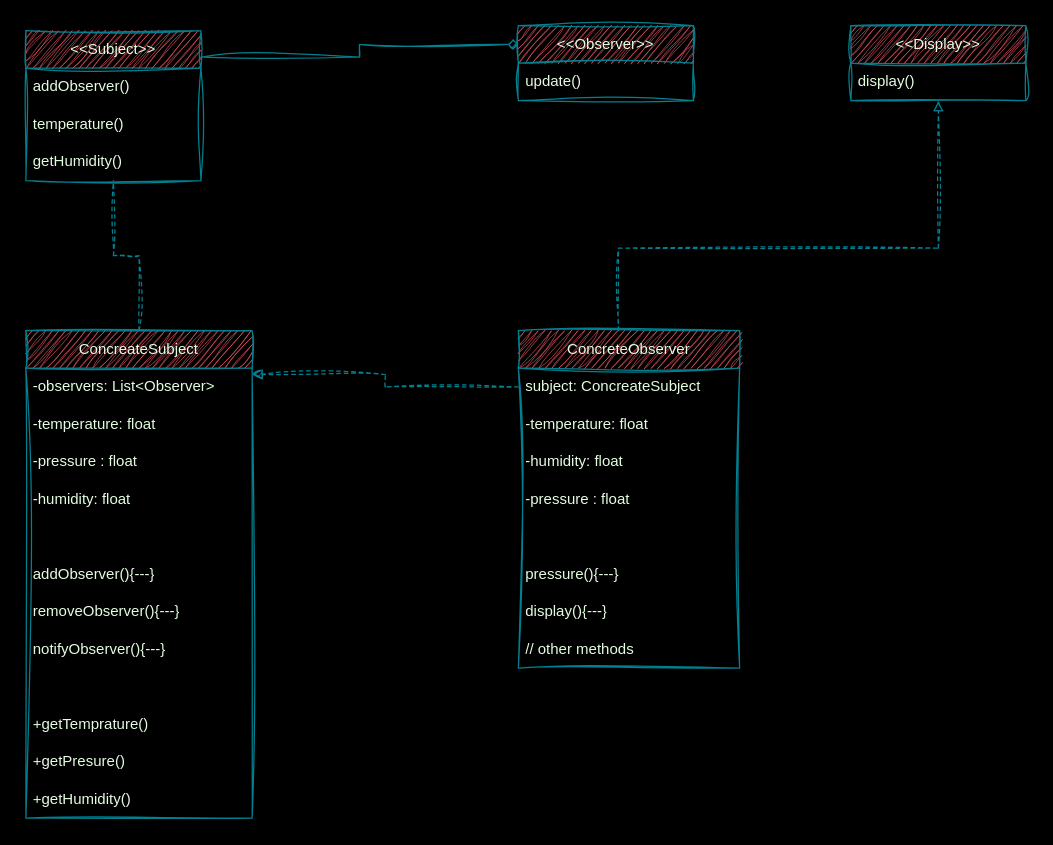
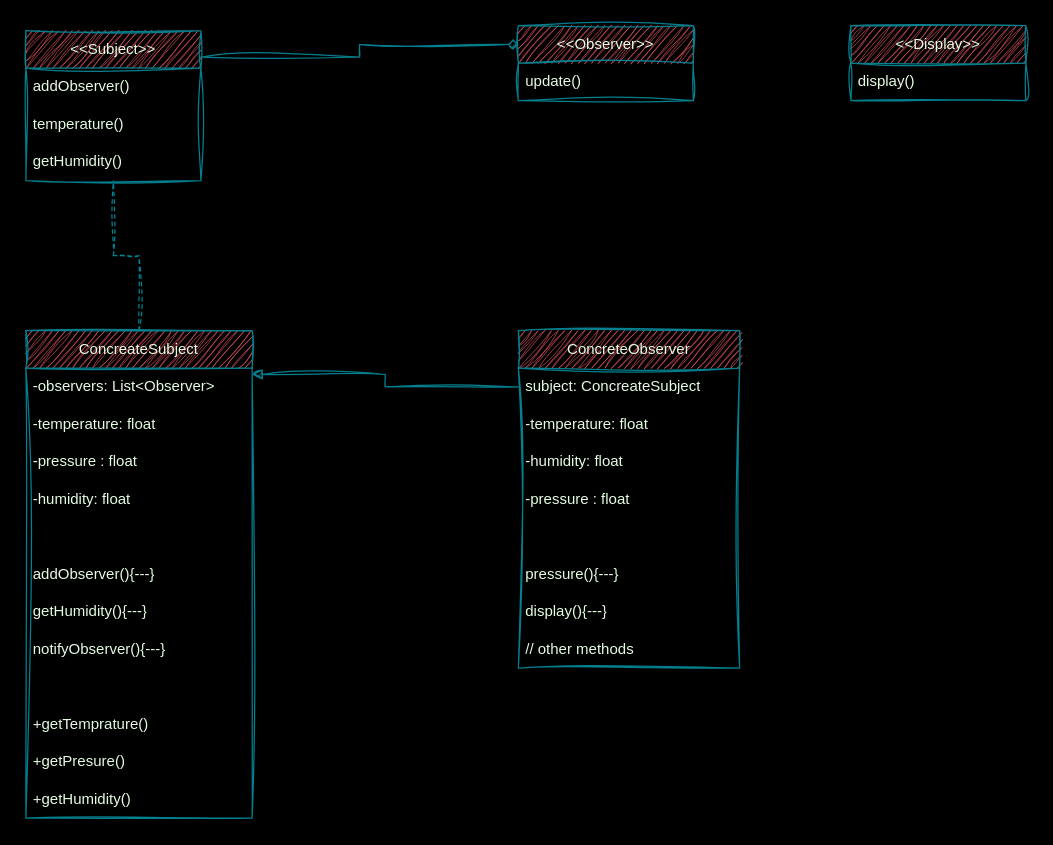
- <mxCell id="35" style="edgeStyle=orthogonalEdgeStyle;rounded=0;orthogonalLoop=1;jettySize=auto;html=1;endArrow=block;endFill=0;dashed=1;sketch=1;curveFitting=1;jiggle=2;shadow=1;labelBackgroundColor=none;strokeColor=#028090;fontColor=default;" edge="1" parent="1" source="24" target="33"><mxGeometry relative="1" as="geometry"><mxPoint x="494" y="274" as="sourcePoint" /><mxPoint x="494" y="120" as="targetPoint" /><Array as="points"><mxPoint x="494" y="198" /><mxPoint x="750" y="198" /></Array></mxGeometry></mxCell>
- <mxCell id="23" style="edgeStyle=orthogonalEdgeStyle;rounded=0;orthogonalLoop=1;jettySize=auto;html=1;endArrow=block;endFill=1;entryX=1;entryY=0.09;entryDx=0;entryDy=0;entryPerimeter=0;sketch=1;curveFitting=1;jiggle=2;shadow=1;exitX=0;exitY=0.5;exitDx=0;exitDy=0;labelBackgroundColor=none;strokeColor=#028090;fontColor=default;dashed=1;" edge="1" parent="1" source="25" target="10"><mxGeometry relative="1" as="geometry"><mxPoint x="414" y="339" as="sourcePoint" /></mxGeometry></mxCell>
+ <mxCell id="23" style="edgeStyle=orthogonalEdgeStyle;rounded=0;orthogonalLoop=1;jettySize=auto;html=1;endArrow=block;endFill=1;entryX=1;entryY=0.09;entryDx=0;entryDy=0;entryPerimeter=0;sketch=1;curveFitting=1;jiggle=2;shadow=1;exitX=0;exitY=0.5;exitDx=0;exitDy=0;labelBackgroundColor=none;strokeColor=#028090;fontColor=default;" edge="1" parent="1" source="25" target="10"><mxGeometry relative="1" as="geometry"><mxPoint x="414" y="339" as="sourcePoint" /></mxGeometry></mxCell>
- <mxCell id="17" value="removeObserver(){---}" style="text;strokeColor=none;fillColor=none;align=left;verticalAlign=middle;spacingLeft=4;spacingRight=4;overflow=hidden;points=[[0,0.5],[1,0.5]];portConstraint=eastwest;rotatable=0;whiteSpace=wrap;html=1;sketch=1;curveFitting=1;jiggle=2;shadow=1;labelBackgroundColor=none;fontColor=#E4FDE1;" vertex="1" parent="10"><mxGeometry y="210" width="181" height="30" as="geometry" /></mxCell>
+ <mxCell id="17" value="getHumidity(){---}" style="text;strokeColor=none;fillColor=none;align=left;verticalAlign=middle;spacingLeft=4;spacingRight=4;overflow=hidden;points=[[0,0.5],[1,0.5]];portConstraint=eastwest;rotatable=0;whiteSpace=wrap;html=1;sketch=1;curveFitting=1;jiggle=2;shadow=1;labelBackgroundColor=none;fontColor=#E4FDE1;" vertex="1" parent="10"><mxGeometry y="210" width="181" height="30" as="geometry" /></mxCell>
